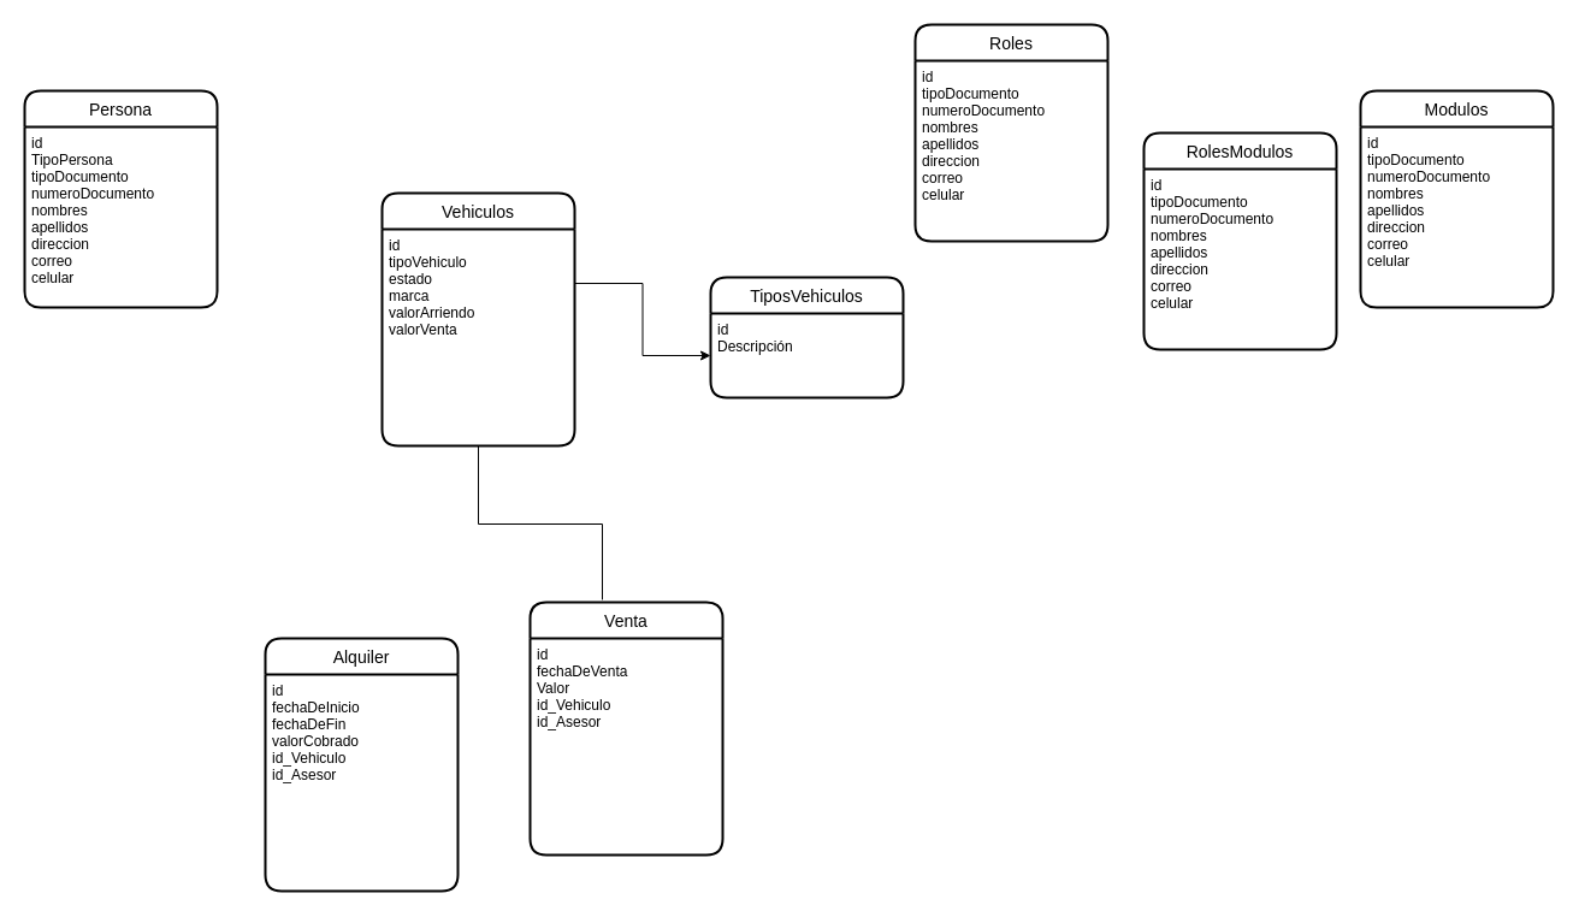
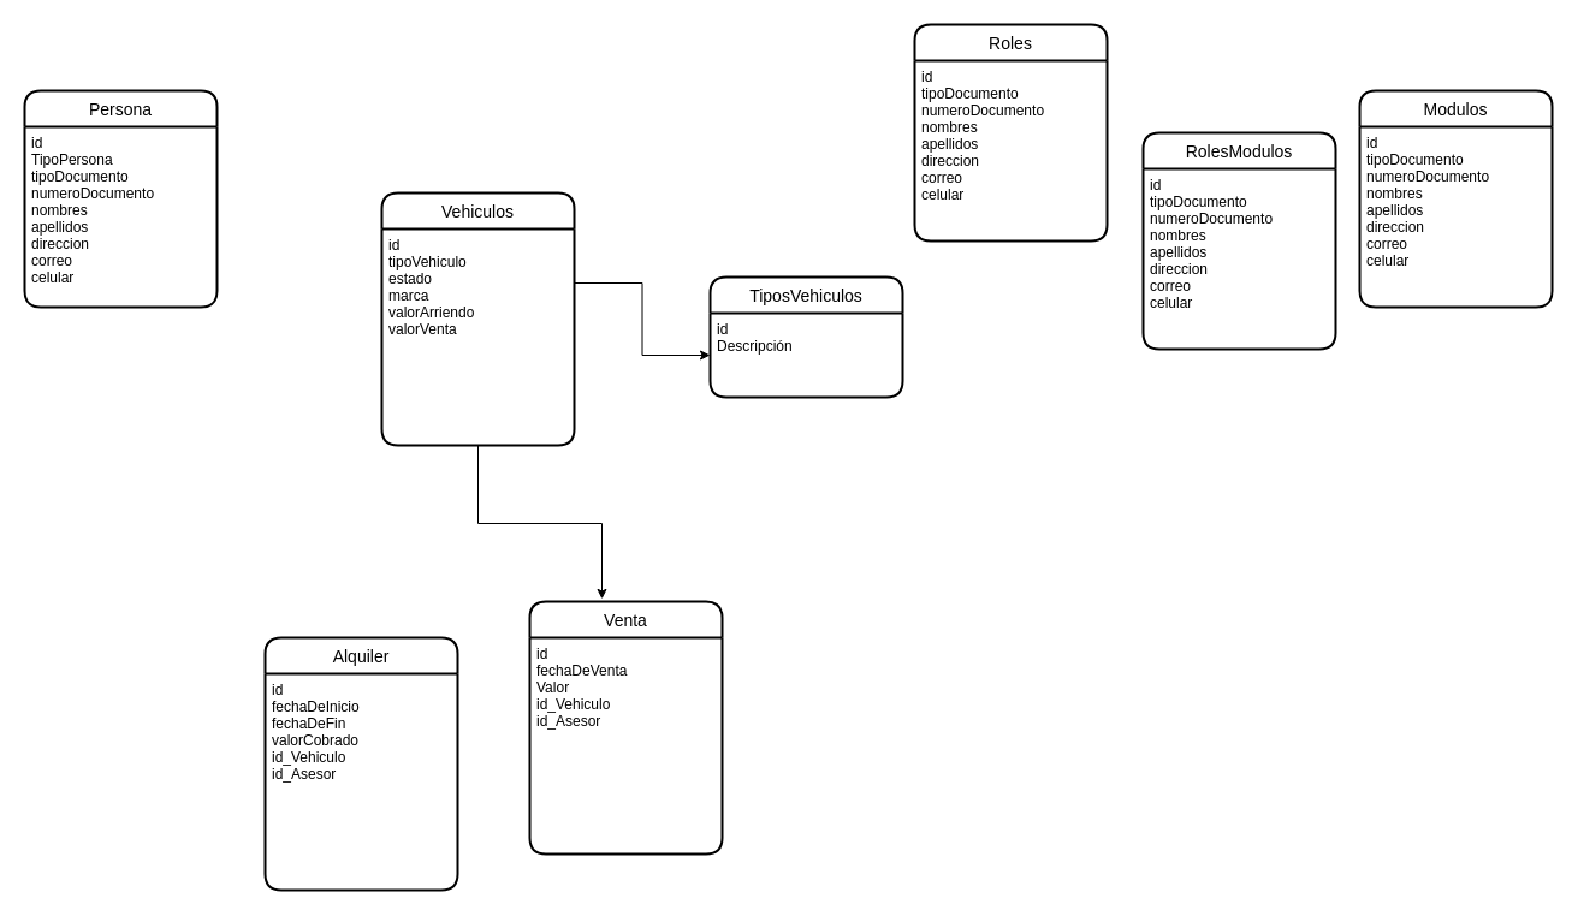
- <mxCell id="10" style="edgeStyle=orthogonalEdgeStyle;rounded=0;orthogonalLoop=1;jettySize=auto;html=1;entryX=0.375;entryY=-0.01;entryDx=0;entryDy=0;entryPerimeter=0;endArrow=none;" edge="1" parent="1" source="5" target="8"><mxGeometry relative="1" as="geometry" /></mxCell>
+ <mxCell id="10" style="edgeStyle=orthogonalEdgeStyle;rounded=0;orthogonalLoop=1;jettySize=auto;html=1;entryX=0.375;entryY=-0.01;entryDx=0;entryDy=0;entryPerimeter=0;" edge="1" parent="1" source="5" target="8"><mxGeometry relative="1" as="geometry" /></mxCell>
